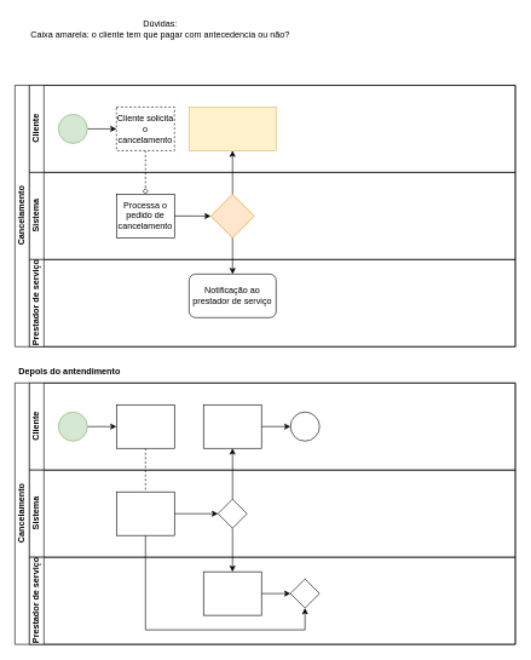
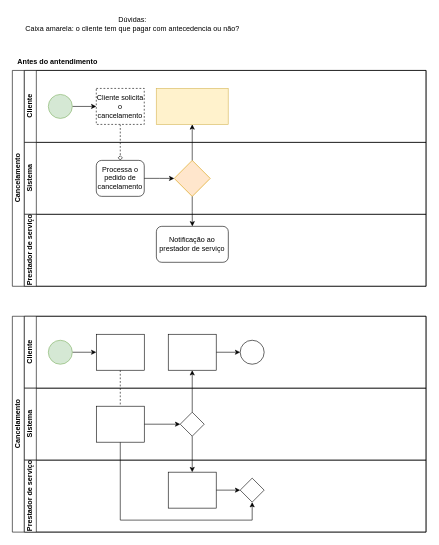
+ <mxCell id="35" value="Antes do antendimento" style="text;html=1;align=center;verticalAlign=middle;resizable=0;points=[];autosize=1;strokeColor=none;fillColor=none;fontStyle=1" vertex="1" parent="1"><mxGeometry x="20" y="87" width="150" height="30" as="geometry" /></mxCell>
- <mxCell id="10" value="Processa o pedido de cancelamento" style="rounded=0;whiteSpace=wrap;html=1;fontFamily=Helvetica;fontSize=12;fontColor=#000000;align=center;" parent="9" vertex="1"><mxGeometry x="120" y="30" width="80" height="60" as="geometry" /></mxCell>
+ <mxCell id="10" value="Processa o pedido de cancelamento" style="whiteSpace=wrap;html=1;fontFamily=Helvetica;fontSize=12;fontColor=#000000;align=center;rounded=1;" parent="9" vertex="1"><mxGeometry x="120" y="30" width="80" height="60" as="geometry" /></mxCell>
- <mxCell id="36" value="Depois do antendimento" style="text;html=1;align=center;verticalAlign=middle;resizable=0;points=[];autosize=1;strokeColor=none;fillColor=none;fontStyle=1" vertex="1" parent="1"><mxGeometry x="20" y="497" width="150" height="30" as="geometry" /></mxCell>
